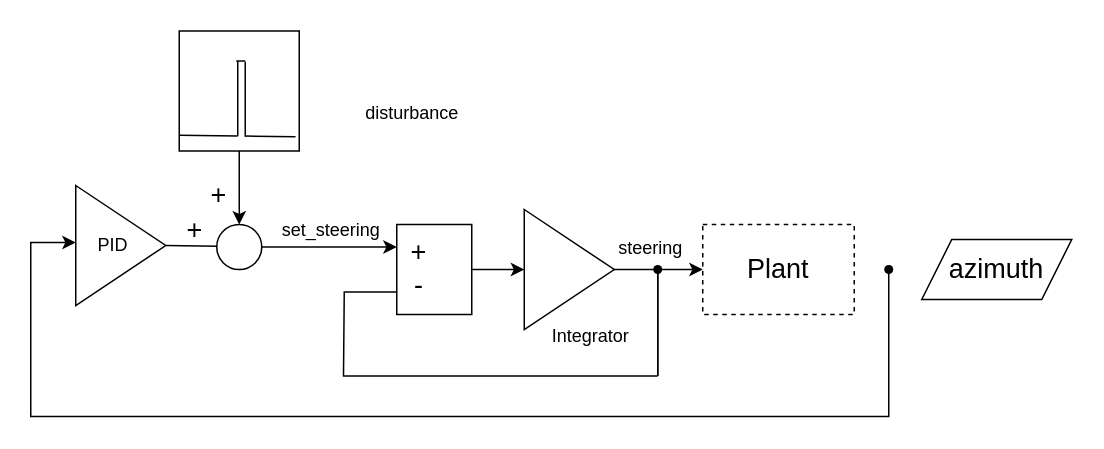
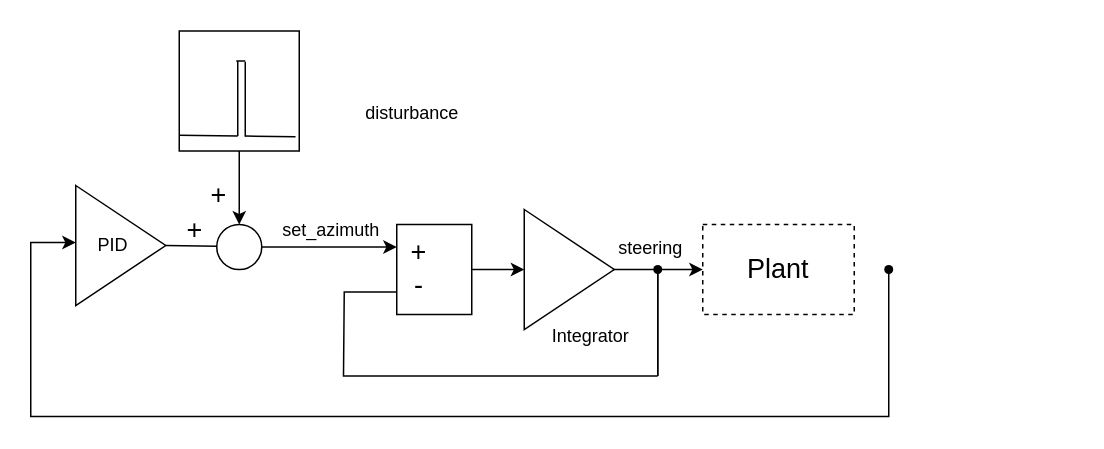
- <mxCell id="25" value="set_steering" style="text;html=1;align=center;verticalAlign=middle;resizable=0;points=[];autosize=1;strokeColor=none;fillColor=none;" parent="1" vertex="1"><mxGeometry x="174.5" y="138" width="90" height="30" as="geometry" /></mxCell>
+ <mxCell id="25" value="set_azimuth" style="text;html=1;align=center;verticalAlign=middle;resizable=0;points=[];autosize=1;strokeColor=none;fillColor=none;" parent="1" vertex="1"><mxGeometry x="174.5" y="138" width="90" height="30" as="geometry" /></mxCell>
- <mxCell id="5" value="&lt;font style=&quot;font-size: 18px;&quot;&gt;azimuth&lt;/font&gt;" style="shape=parallelogram;perimeter=parallelogramPerimeter;whiteSpace=wrap;html=1;fixedSize=1;" parent="1" vertex="1"><mxGeometry x="614" y="159" width="100" height="40" as="geometry" /></mxCell>
